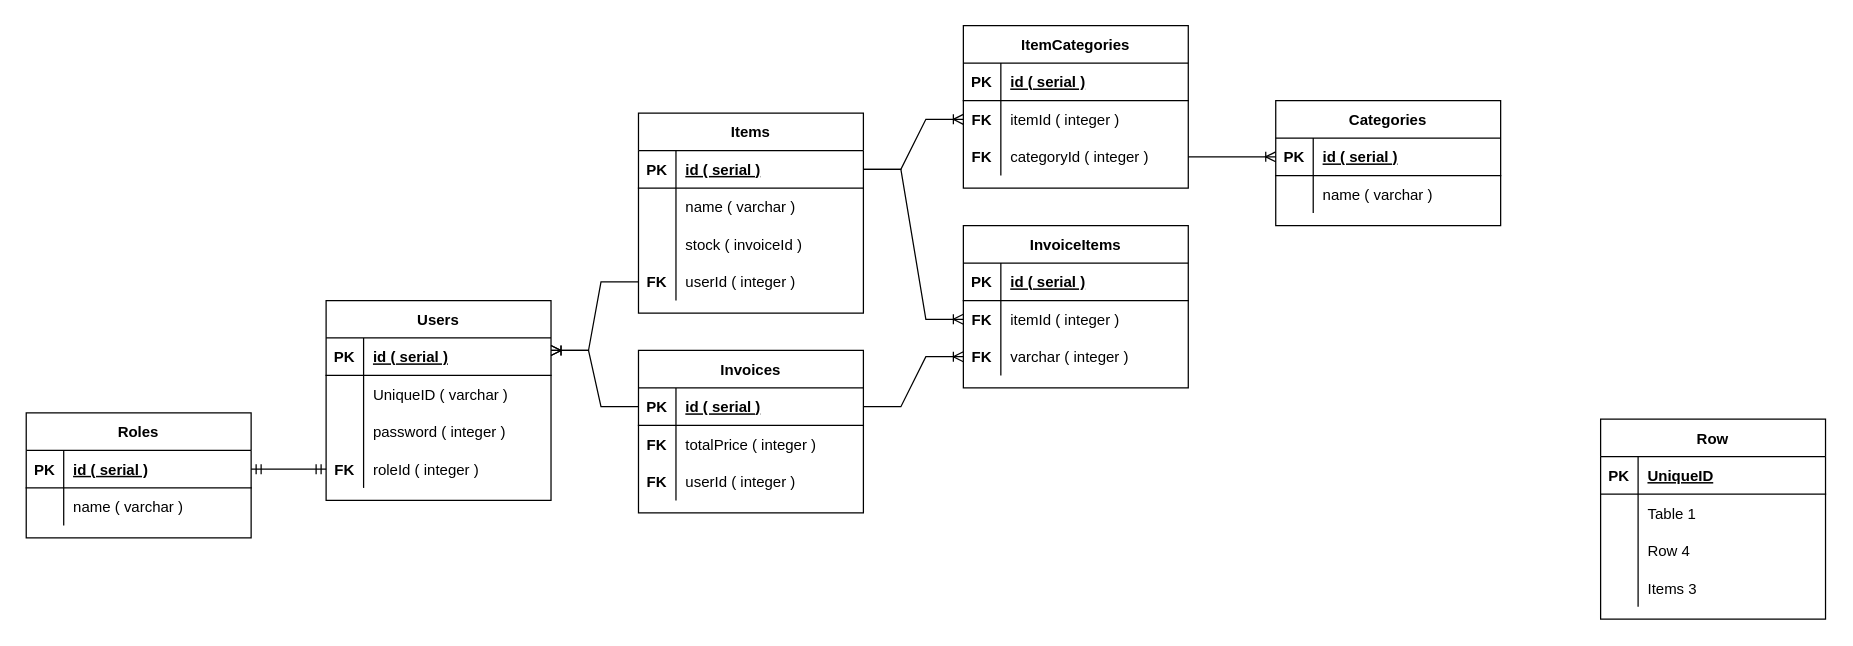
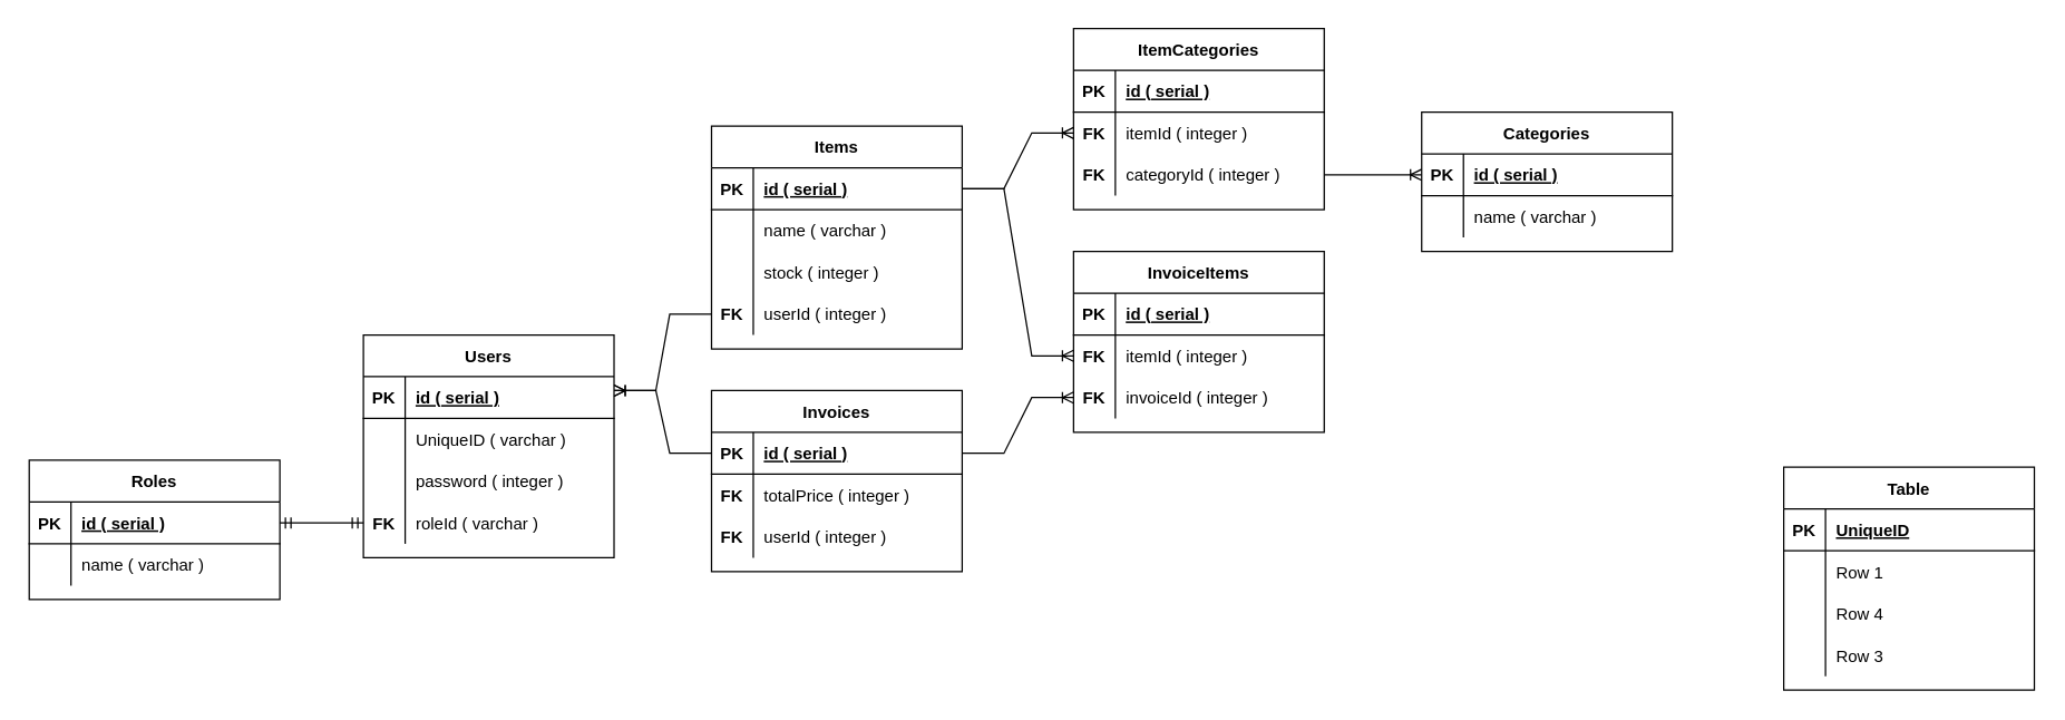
- <mxCell id="41" value="stock ( invoiceId )" style="shape=partialRectangle;connectable=0;fillColor=none;top=0;left=0;bottom=0;right=0;align=left;spacingLeft=6;overflow=hidden;" vertex="1" parent="39"><mxGeometry x="30" width="150" height="30" as="geometry"><mxRectangle width="150" height="30" as="alternateBounds" /></mxGeometry></mxCell>
+ <mxCell id="41" value="stock ( integer )" style="shape=partialRectangle;connectable=0;fillColor=none;top=0;left=0;bottom=0;right=0;align=left;spacingLeft=6;overflow=hidden;" vertex="1" parent="39"><mxGeometry x="30" width="150" height="30" as="geometry"><mxRectangle width="150" height="30" as="alternateBounds" /></mxGeometry></mxCell>
- <mxCell id="88" value="varchar ( integer )" style="shape=partialRectangle;connectable=0;fillColor=none;top=0;left=0;bottom=0;right=0;align=left;spacingLeft=6;overflow=hidden;" vertex="1" parent="86"><mxGeometry x="30" width="150" height="30" as="geometry"><mxRectangle width="150" height="30" as="alternateBounds" /></mxGeometry></mxCell>
+ <mxCell id="88" value="invoiceId ( integer )" style="shape=partialRectangle;connectable=0;fillColor=none;top=0;left=0;bottom=0;right=0;align=left;spacingLeft=6;overflow=hidden;" vertex="1" parent="86"><mxGeometry x="30" width="150" height="30" as="geometry"><mxRectangle width="150" height="30" as="alternateBounds" /></mxGeometry></mxCell>
- <mxCell id="62" value="Row" style="shape=table;startSize=30;container=1;collapsible=1;childLayout=tableLayout;fixedRows=1;rowLines=0;fontStyle=1;align=center;resizeLast=1;" vertex="1" parent="1"><mxGeometry x="1280" y="335" width="180" height="160" as="geometry" /></mxCell>
+ <mxCell id="62" value="Table" style="shape=table;startSize=30;container=1;collapsible=1;childLayout=tableLayout;fixedRows=1;rowLines=0;fontStyle=1;align=center;resizeLast=1;" vertex="1" parent="1"><mxGeometry x="1280" y="335" width="180" height="160" as="geometry" /></mxCell>
- <mxCell id="14" value="roleId ( integer )" style="shape=partialRectangle;connectable=0;fillColor=none;top=0;left=0;bottom=0;right=0;align=left;spacingLeft=6;overflow=hidden;" vertex="1" parent="12"><mxGeometry x="30" width="150" height="30" as="geometry"><mxRectangle width="150" height="30" as="alternateBounds" /></mxGeometry></mxCell>
+ <mxCell id="14" value="roleId ( varchar )" style="shape=partialRectangle;connectable=0;fillColor=none;top=0;left=0;bottom=0;right=0;align=left;spacingLeft=6;overflow=hidden;" vertex="1" parent="12"><mxGeometry x="30" width="150" height="30" as="geometry"><mxRectangle width="150" height="30" as="alternateBounds" /></mxGeometry></mxCell>
- <mxCell id="68" value="Table 1" style="shape=partialRectangle;connectable=0;fillColor=none;top=0;left=0;bottom=0;right=0;align=left;spacingLeft=6;overflow=hidden;" vertex="1" parent="66"><mxGeometry x="30" width="150" height="30" as="geometry"><mxRectangle width="150" height="30" as="alternateBounds" /></mxGeometry></mxCell>
+ <mxCell id="68" value="Row 1" style="shape=partialRectangle;connectable=0;fillColor=none;top=0;left=0;bottom=0;right=0;align=left;spacingLeft=6;overflow=hidden;" vertex="1" parent="66"><mxGeometry x="30" width="150" height="30" as="geometry"><mxRectangle width="150" height="30" as="alternateBounds" /></mxGeometry></mxCell>
- <mxCell id="74" value="Items 3" style="shape=partialRectangle;connectable=0;fillColor=none;top=0;left=0;bottom=0;right=0;align=left;spacingLeft=6;overflow=hidden;" vertex="1" parent="72"><mxGeometry x="30" width="150" height="30" as="geometry"><mxRectangle width="150" height="30" as="alternateBounds" /></mxGeometry></mxCell>
+ <mxCell id="74" value="Row 3" style="shape=partialRectangle;connectable=0;fillColor=none;top=0;left=0;bottom=0;right=0;align=left;spacingLeft=6;overflow=hidden;" vertex="1" parent="72"><mxGeometry x="30" width="150" height="30" as="geometry"><mxRectangle width="150" height="30" as="alternateBounds" /></mxGeometry></mxCell>
